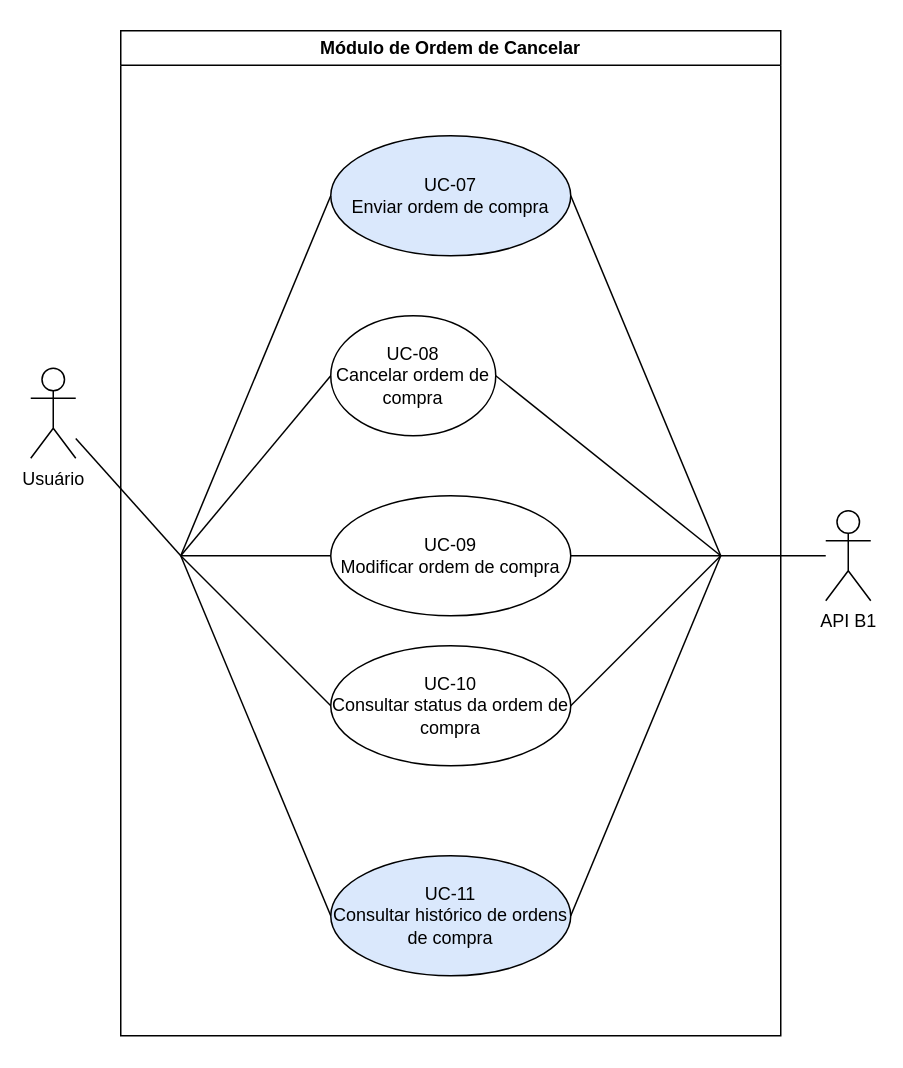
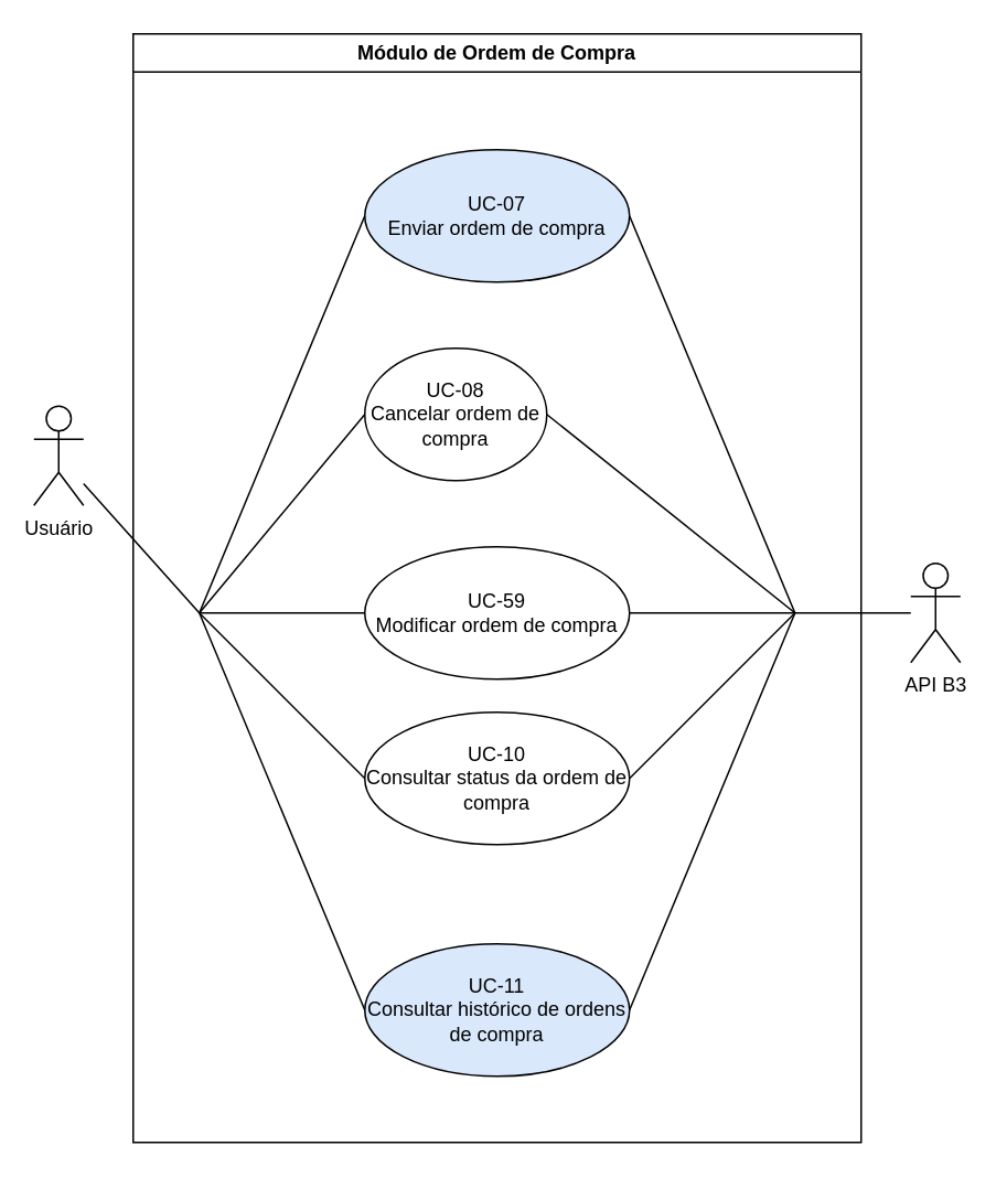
- <mxCell id="2" value="Módulo de Ordem de Cancelar" style="swimlane;whiteSpace=wrap;html=1;" parent="1" vertex="1"><mxGeometry x="80" y="20" width="440" height="670" as="geometry" /></mxCell>
+ <mxCell id="2" value="Módulo de Ordem de Compra" style="swimlane;whiteSpace=wrap;html=1;" parent="1" vertex="1"><mxGeometry x="80" y="20" width="440" height="670" as="geometry" /></mxCell>
- <mxCell id="4" value="UC-09&lt;div&gt;Modificar ordem de compra&lt;/div&gt;" style="ellipse;whiteSpace=wrap;html=1;" parent="2" vertex="1"><mxGeometry x="140" y="310" width="160" height="80" as="geometry" /></mxCell>
+ <mxCell id="4" value="UC-59&lt;div&gt;Modificar ordem de compra&lt;/div&gt;" style="ellipse;whiteSpace=wrap;html=1;" parent="2" vertex="1"><mxGeometry x="140" y="310" width="160" height="80" as="geometry" /></mxCell>
- <mxCell id="15" value="API B1" style="shape=umlActor;verticalLabelPosition=bottom;verticalAlign=top;html=1;outlineConnect=0;" vertex="1" parent="1"><mxGeometry x="550" y="340" width="30" height="60" as="geometry" /></mxCell>
+ <mxCell id="15" value="API B3" style="shape=umlActor;verticalLabelPosition=bottom;verticalAlign=top;html=1;outlineConnect=0;" vertex="1" parent="1"><mxGeometry x="550" y="340" width="30" height="60" as="geometry" /></mxCell>
